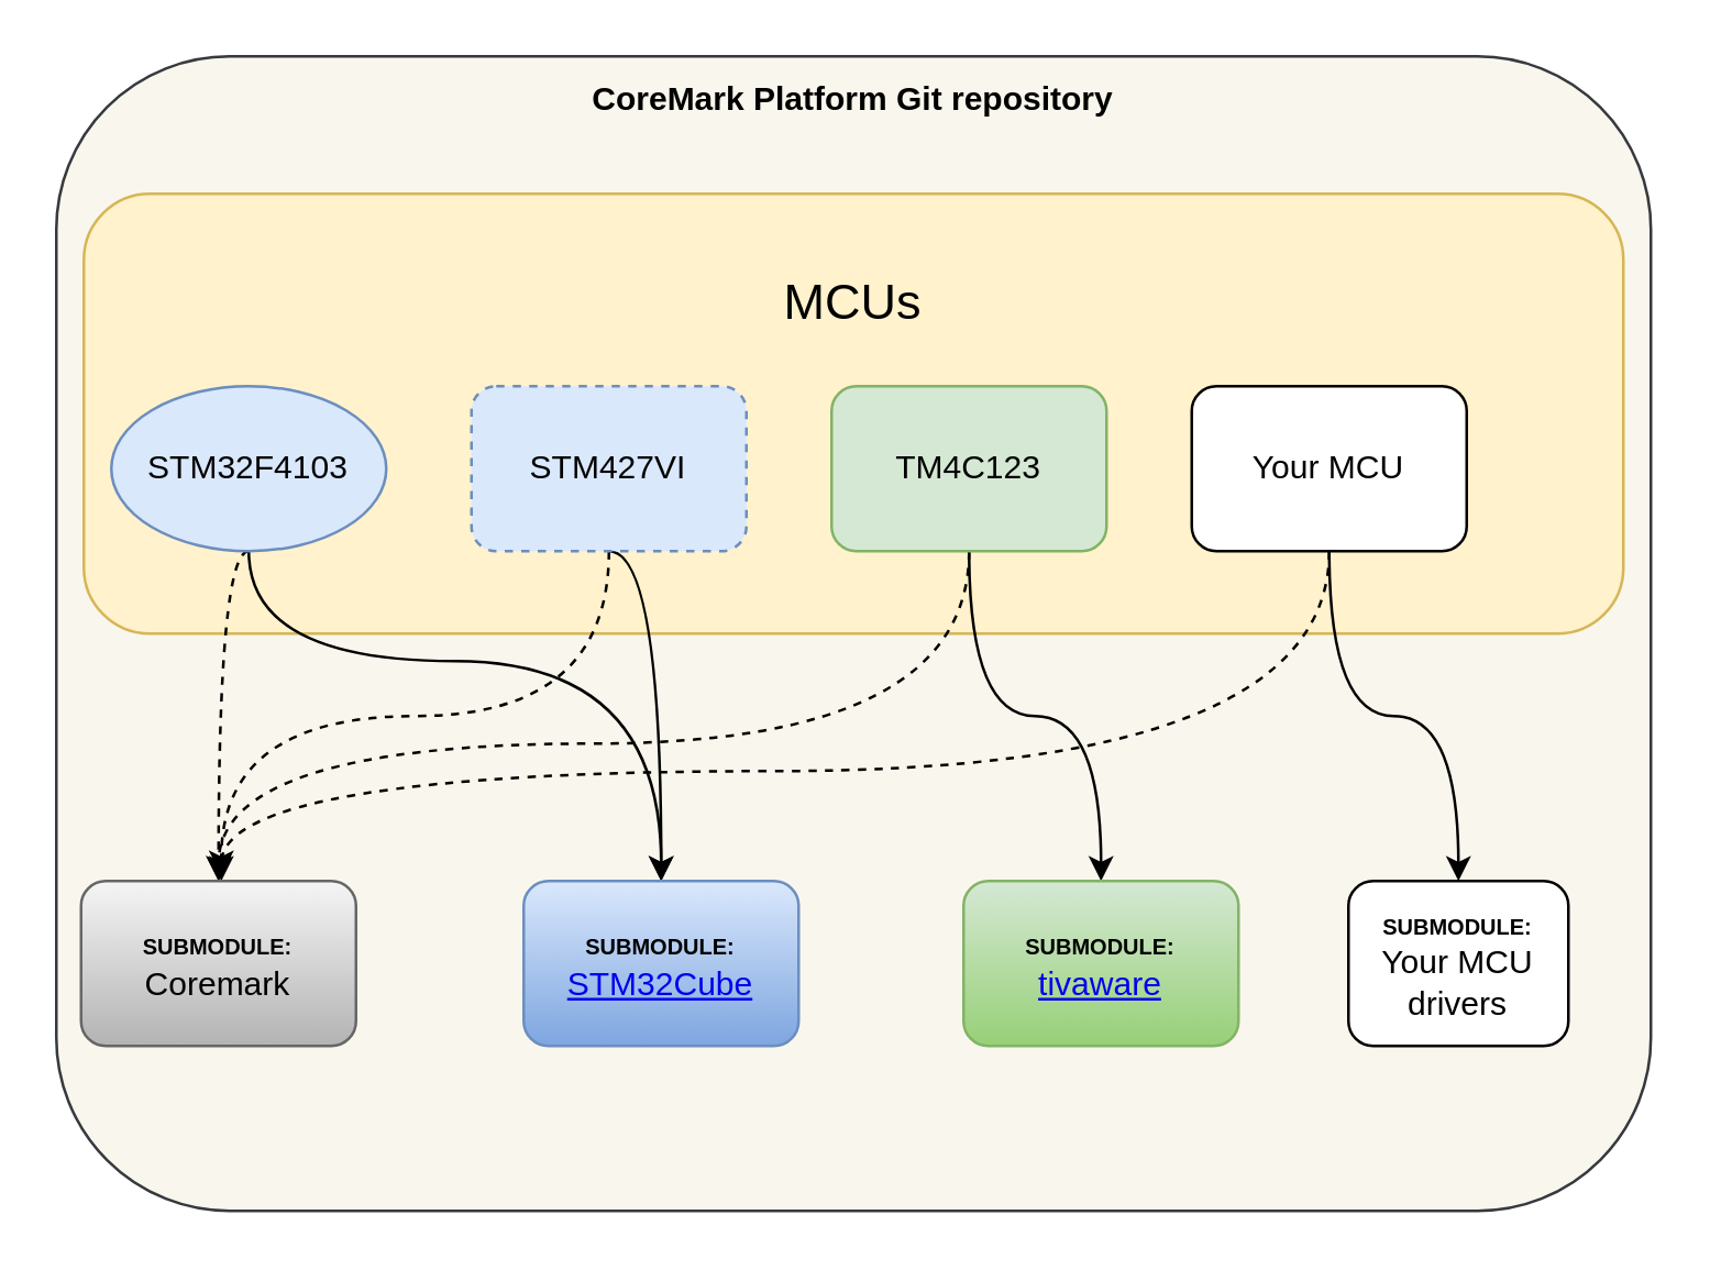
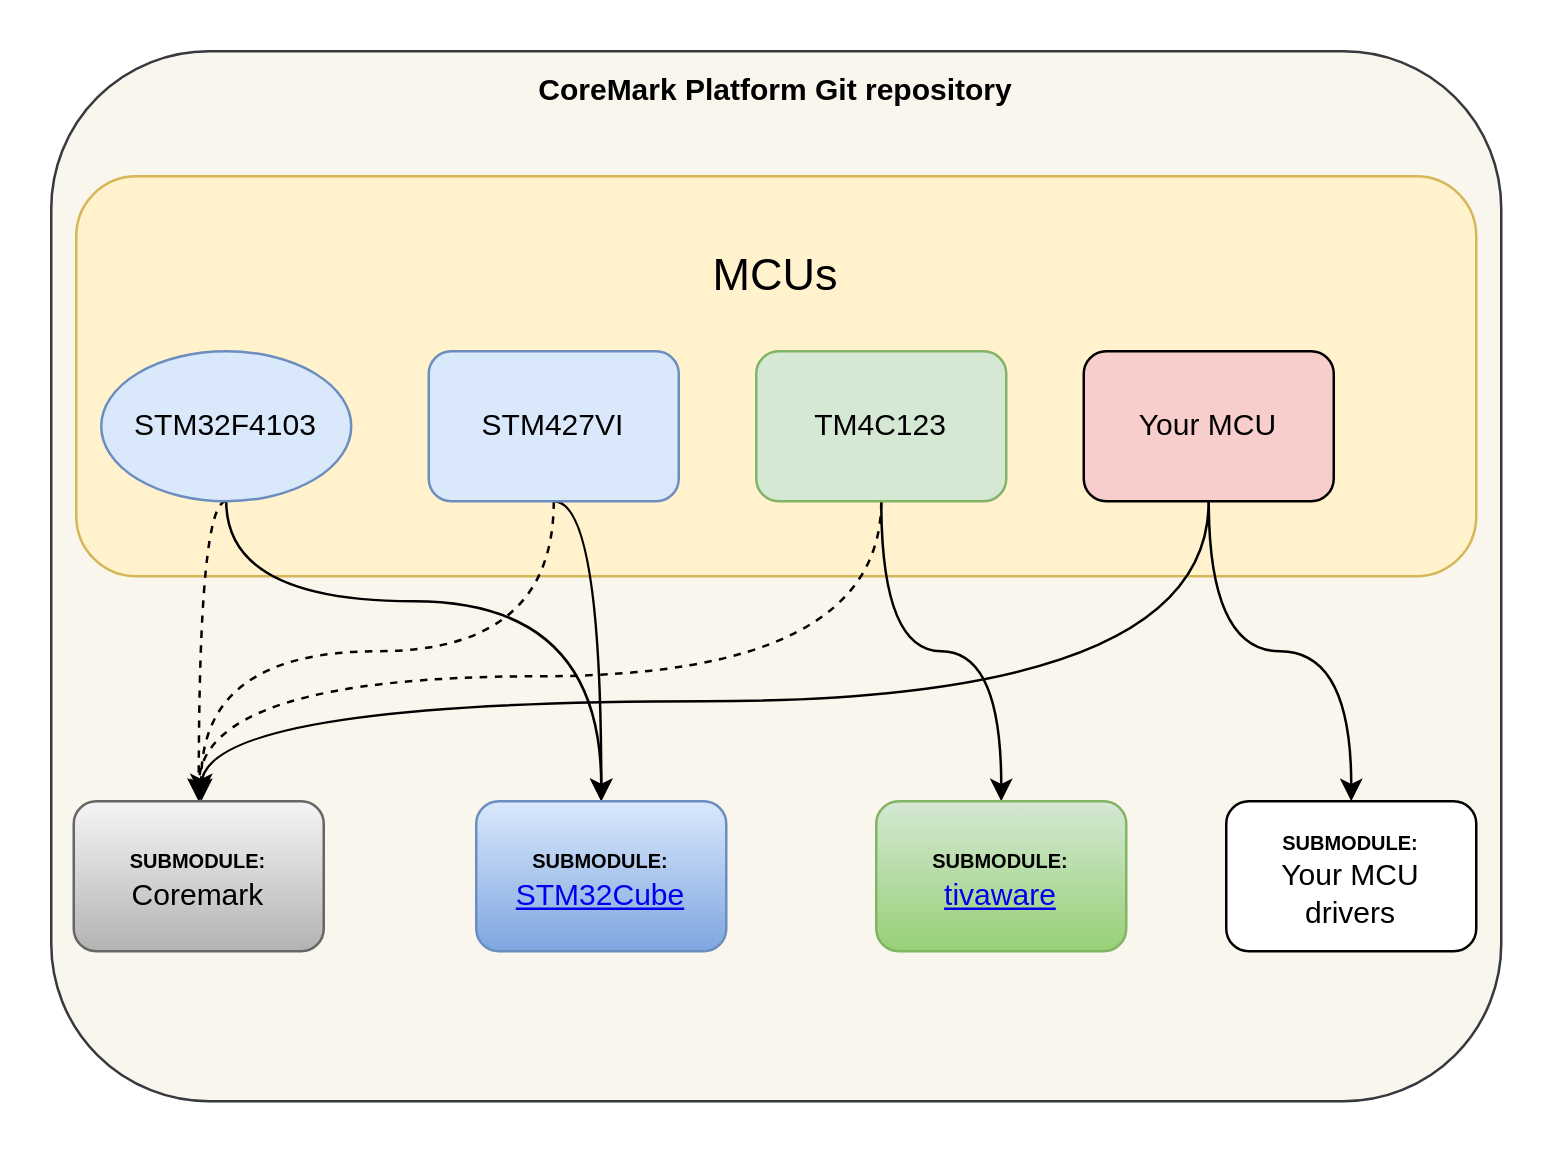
- <mxCell id="9" value="STM427VI" style="rounded=1;whiteSpace=wrap;html=1;fillColor=#dae8fc;strokeColor=#6c8ebf;dashed=1;" parent="1" vertex="1"><mxGeometry x="171" y="140" width="100" height="60" as="geometry" /></mxCell>
+ <mxCell id="9" value="STM427VI" style="rounded=1;whiteSpace=wrap;html=1;fillColor=#dae8fc;strokeColor=#6c8ebf;" parent="1" vertex="1"><mxGeometry x="171" y="140" width="100" height="60" as="geometry" /></mxCell>
- <mxCell id="15" value="Your MCU" style="rounded=1;whiteSpace=wrap;html=1;" parent="1" vertex="1"><mxGeometry x="433" y="140" width="100" height="60" as="geometry" /></mxCell>
+ <mxCell id="15" value="Your MCU" style="rounded=1;whiteSpace=wrap;html=1;fillColor=#f8cecc;" parent="1" vertex="1"><mxGeometry x="433" y="140" width="100" height="60" as="geometry" /></mxCell>
- <mxCell id="13" style="edgeStyle=orthogonalEdgeStyle;rounded=0;orthogonalLoop=1;jettySize=auto;html=1;jumpStyle=arc;curved=1;dashed=1;" parent="1" source="15" target="16" edge="1"><mxGeometry relative="1" as="geometry"><Array as="points"><mxPoint x="483" y="280" /><mxPoint x="80" y="280" /></Array></mxGeometry></mxCell>
+ <mxCell id="13" style="edgeStyle=orthogonalEdgeStyle;rounded=0;orthogonalLoop=1;jettySize=auto;html=1;jumpStyle=arc;curved=1;dashed=0;" parent="1" source="15" target="16" edge="1"><mxGeometry relative="1" as="geometry"><Array as="points"><mxPoint x="483" y="280" /><mxPoint x="80" y="280" /></Array></mxGeometry></mxCell>
- <mxCell id="19" value="&lt;b&gt;&lt;font style=&quot;font-size: 8px&quot;&gt;SUBMODULE&lt;/font&gt;&lt;span style=&quot;font-size: 8px&quot;&gt;:&lt;/span&gt;&lt;br style=&quot;font-size: 8px&quot;&gt;&lt;/b&gt;Your MCU&lt;br&gt;drivers" style="rounded=1;whiteSpace=wrap;html=1;" parent="1" vertex="1"><mxGeometry x="490" y="320" width="80" height="60" as="geometry" /></mxCell>
+ <mxCell id="19" value="&lt;b&gt;&lt;font style=&quot;font-size: 8px&quot;&gt;SUBMODULE&lt;/font&gt;&lt;span style=&quot;font-size: 8px&quot;&gt;:&lt;/span&gt;&lt;br style=&quot;font-size: 8px&quot;&gt;&lt;/b&gt;Your MCU&lt;br&gt;drivers" style="rounded=1;whiteSpace=wrap;html=1;" parent="1" vertex="1"><mxGeometry x="490" y="320" width="100" height="60" as="geometry" /></mxCell>
